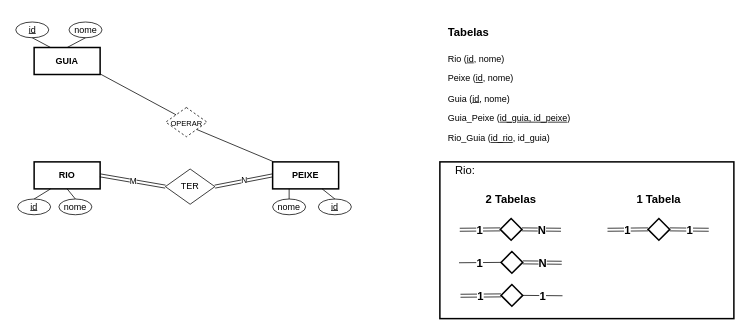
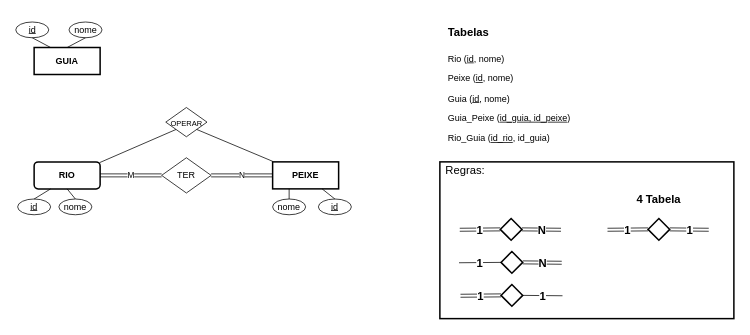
- <mxCell id="40" value="" style="endArrow=none;html=1;fontSize=15;entryX=0;entryY=0;entryDx=0;entryDy=0;exitX=1.002;exitY=0.981;exitDx=0;exitDy=0;exitPerimeter=0;" edge="1" parent="1" source="2" target="39"><mxGeometry width="50" height="50" relative="1" as="geometry"><mxPoint x="20" y="495" as="sourcePoint" /><mxPoint x="70" y="445" as="targetPoint" /></mxGeometry></mxCell>
- <mxCell id="39" value="&lt;font size=&quot;1&quot;&gt;OPERAR&lt;/font&gt;" style="rhombus;whiteSpace=wrap;html=1;strokeWidth=1;fontSize=15;dashed=1;" vertex="1" parent="1"><mxGeometry x="220.5" y="142.5" width="55" height="39" as="geometry" /></mxCell>
+ <mxCell id="39" value="&lt;font size=&quot;1&quot;&gt;OPERAR&lt;/font&gt;" style="rhombus;whiteSpace=wrap;html=1;strokeWidth=1;fontSize=15;" vertex="1" parent="1"><mxGeometry x="220.5" y="142.5" width="55" height="39" as="geometry" /></mxCell>
+ <mxCell id="42" value="" style="endArrow=none;html=1;fontSize=15;entryX=0.992;entryY=0.028;entryDx=0;entryDy=0;exitX=0;exitY=1;exitDx=0;exitDy=0;entryPerimeter=0;" edge="1" parent="1" source="39" target="4"><mxGeometry width="50" height="50" relative="1" as="geometry"><mxPoint x="153.176" y="39.316" as="sourcePoint" /><mxPoint x="258.75" y="117.75" as="targetPoint" /></mxGeometry></mxCell>
- <mxCell id="38" value="Rio:" style="text;html=1;strokeColor=none;fillColor=none;align=center;verticalAlign=middle;whiteSpace=wrap;rounded=0;fontSize=15;" vertex="1" parent="22"><mxGeometry width="68" height="20" as="geometry" /></mxCell>
+ <mxCell id="38" value="Regras:" style="text;html=1;strokeColor=none;fillColor=none;align=center;verticalAlign=middle;whiteSpace=wrap;rounded=0;fontSize=15;" vertex="1" parent="22"><mxGeometry width="68" height="20" as="geometry" /></mxCell>
- <mxCell id="4" value="&lt;b&gt;RIO&lt;/b&gt;" style="rounded=0;whiteSpace=wrap;html=1;strokeWidth=2;" vertex="1" parent="1"><mxGeometry x="45" y="215" width="88" height="36" as="geometry" /></mxCell>
+ <mxCell id="4" value="&lt;b&gt;RIO&lt;/b&gt;" style="whiteSpace=wrap;html=1;strokeWidth=2;rounded=1;" vertex="1" parent="1"><mxGeometry x="45" y="215" width="88" height="36" as="geometry" /></mxCell>
- <mxCell id="5" value="TER" style="rhombus;whiteSpace=wrap;html=1;" vertex="1" parent="1"><mxGeometry x="220" y="224.5" width="66" height="47" as="geometry" /></mxCell>
+ <mxCell id="5" value="TER" style="rhombus;whiteSpace=wrap;html=1;" vertex="1" parent="1"><mxGeometry x="215" y="209.5" width="66" height="47" as="geometry" /></mxCell>
- <mxCell id="36" value="2 Tabelas" style="text;html=1;strokeColor=none;fillColor=none;align=center;verticalAlign=middle;whiteSpace=wrap;rounded=0;fontStyle=1;fontSize=15;" vertex="1" parent="22"><mxGeometry x="55" y="34" width="80" height="30" as="geometry" /></mxCell>
- <mxCell id="37" value="1 Tabela" style="text;html=1;strokeColor=none;fillColor=none;align=center;verticalAlign=middle;whiteSpace=wrap;rounded=0;fontStyle=1;fontSize=15;" vertex="1" parent="22"><mxGeometry x="252" y="34" width="80" height="30" as="geometry" /></mxCell>
+ <mxCell id="37" value="4 Tabela" style="text;html=1;strokeColor=none;fillColor=none;align=center;verticalAlign=middle;whiteSpace=wrap;rounded=0;fontStyle=1;fontSize=15;" vertex="1" parent="22"><mxGeometry x="252" y="34" width="80" height="30" as="geometry" /></mxCell>
